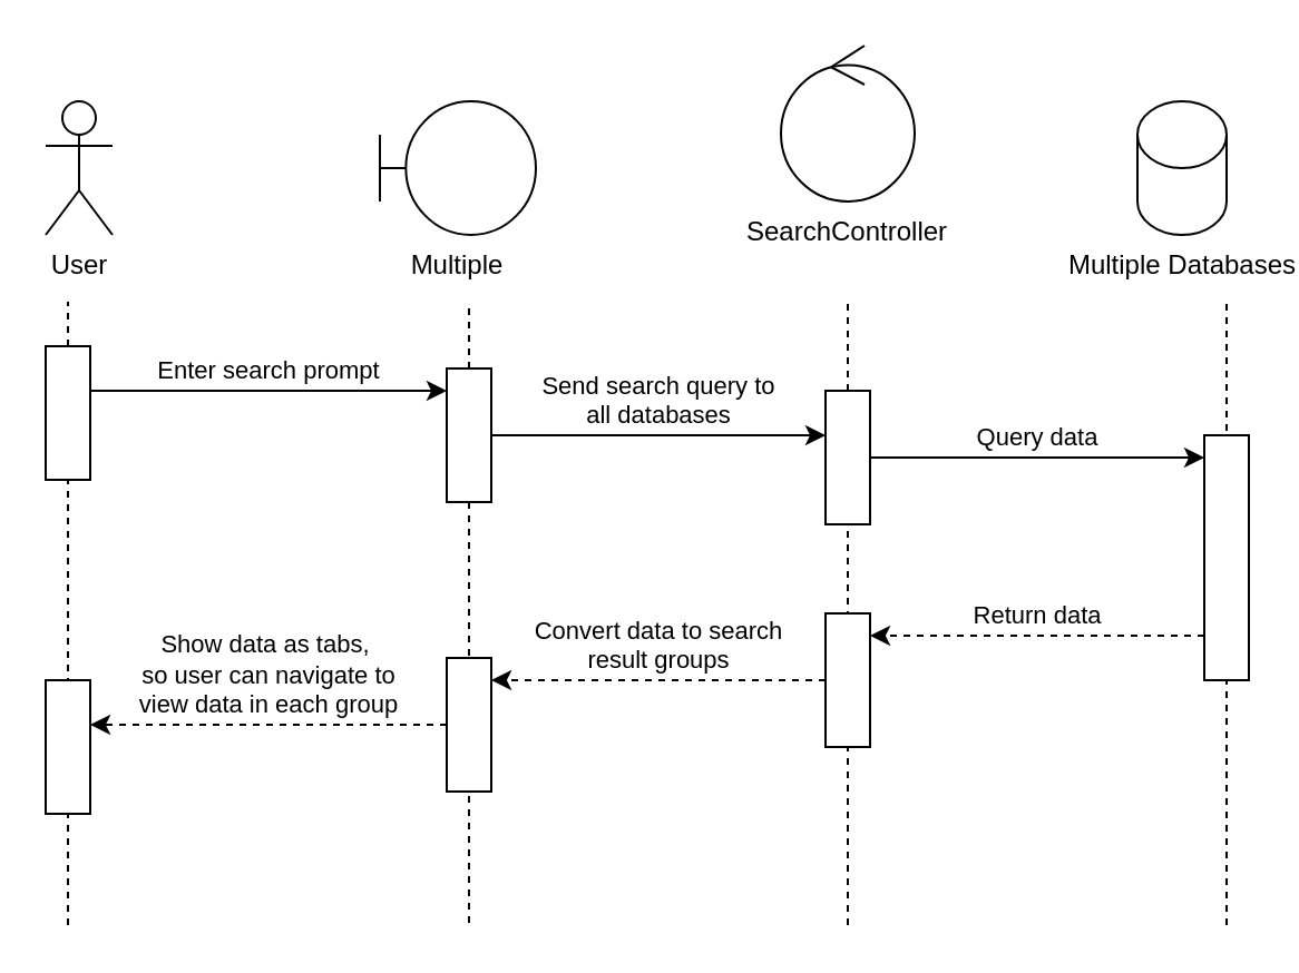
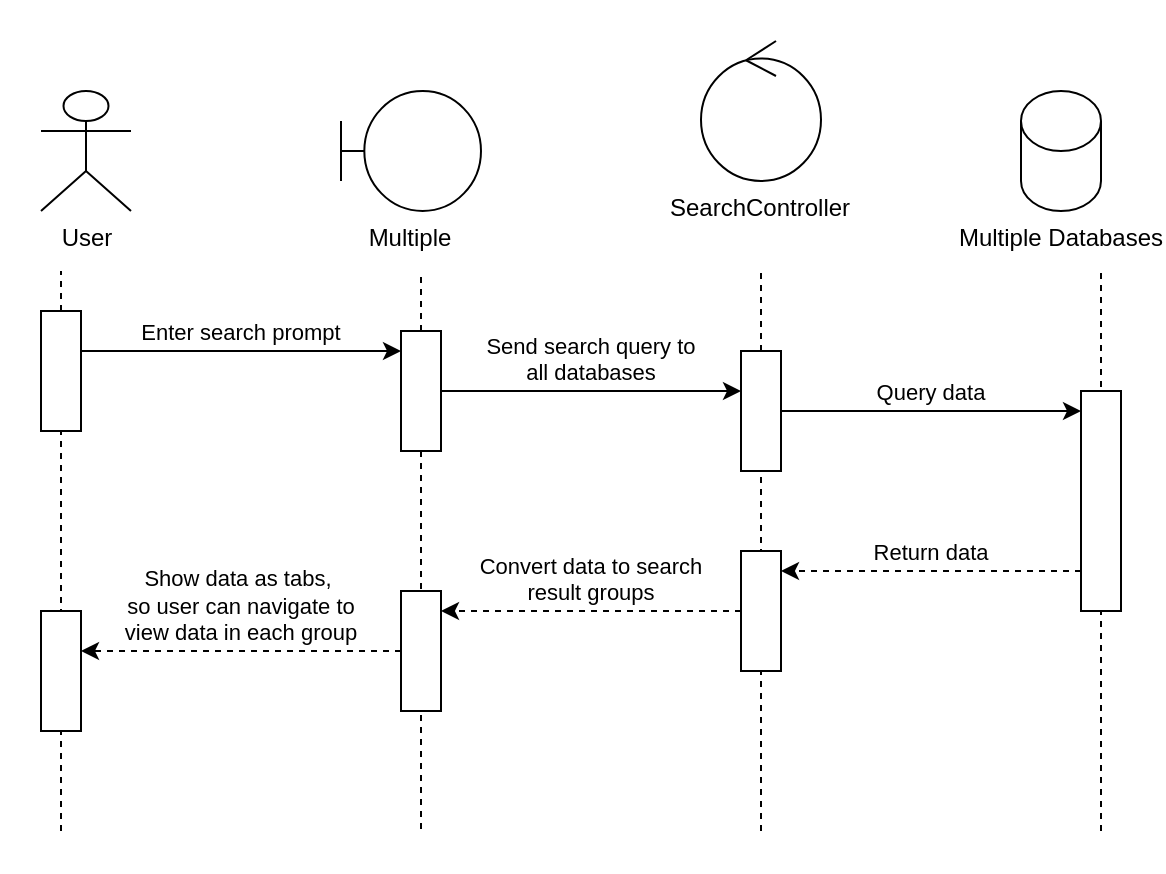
- <mxCell id="2" value="User" style="shape=umlActor;verticalLabelPosition=bottom;verticalAlign=top;html=1;outlineConnect=0;" vertex="1" parent="1"><mxGeometry x="20" y="45" width="30" height="60" as="geometry" /></mxCell>
+ <mxCell id="2" value="User" style="shape=umlActor;verticalLabelPosition=bottom;verticalAlign=top;html=1;outlineConnect=0;" vertex="1" parent="1"><mxGeometry x="20" y="45" width="45" height="60" as="geometry" /></mxCell>
